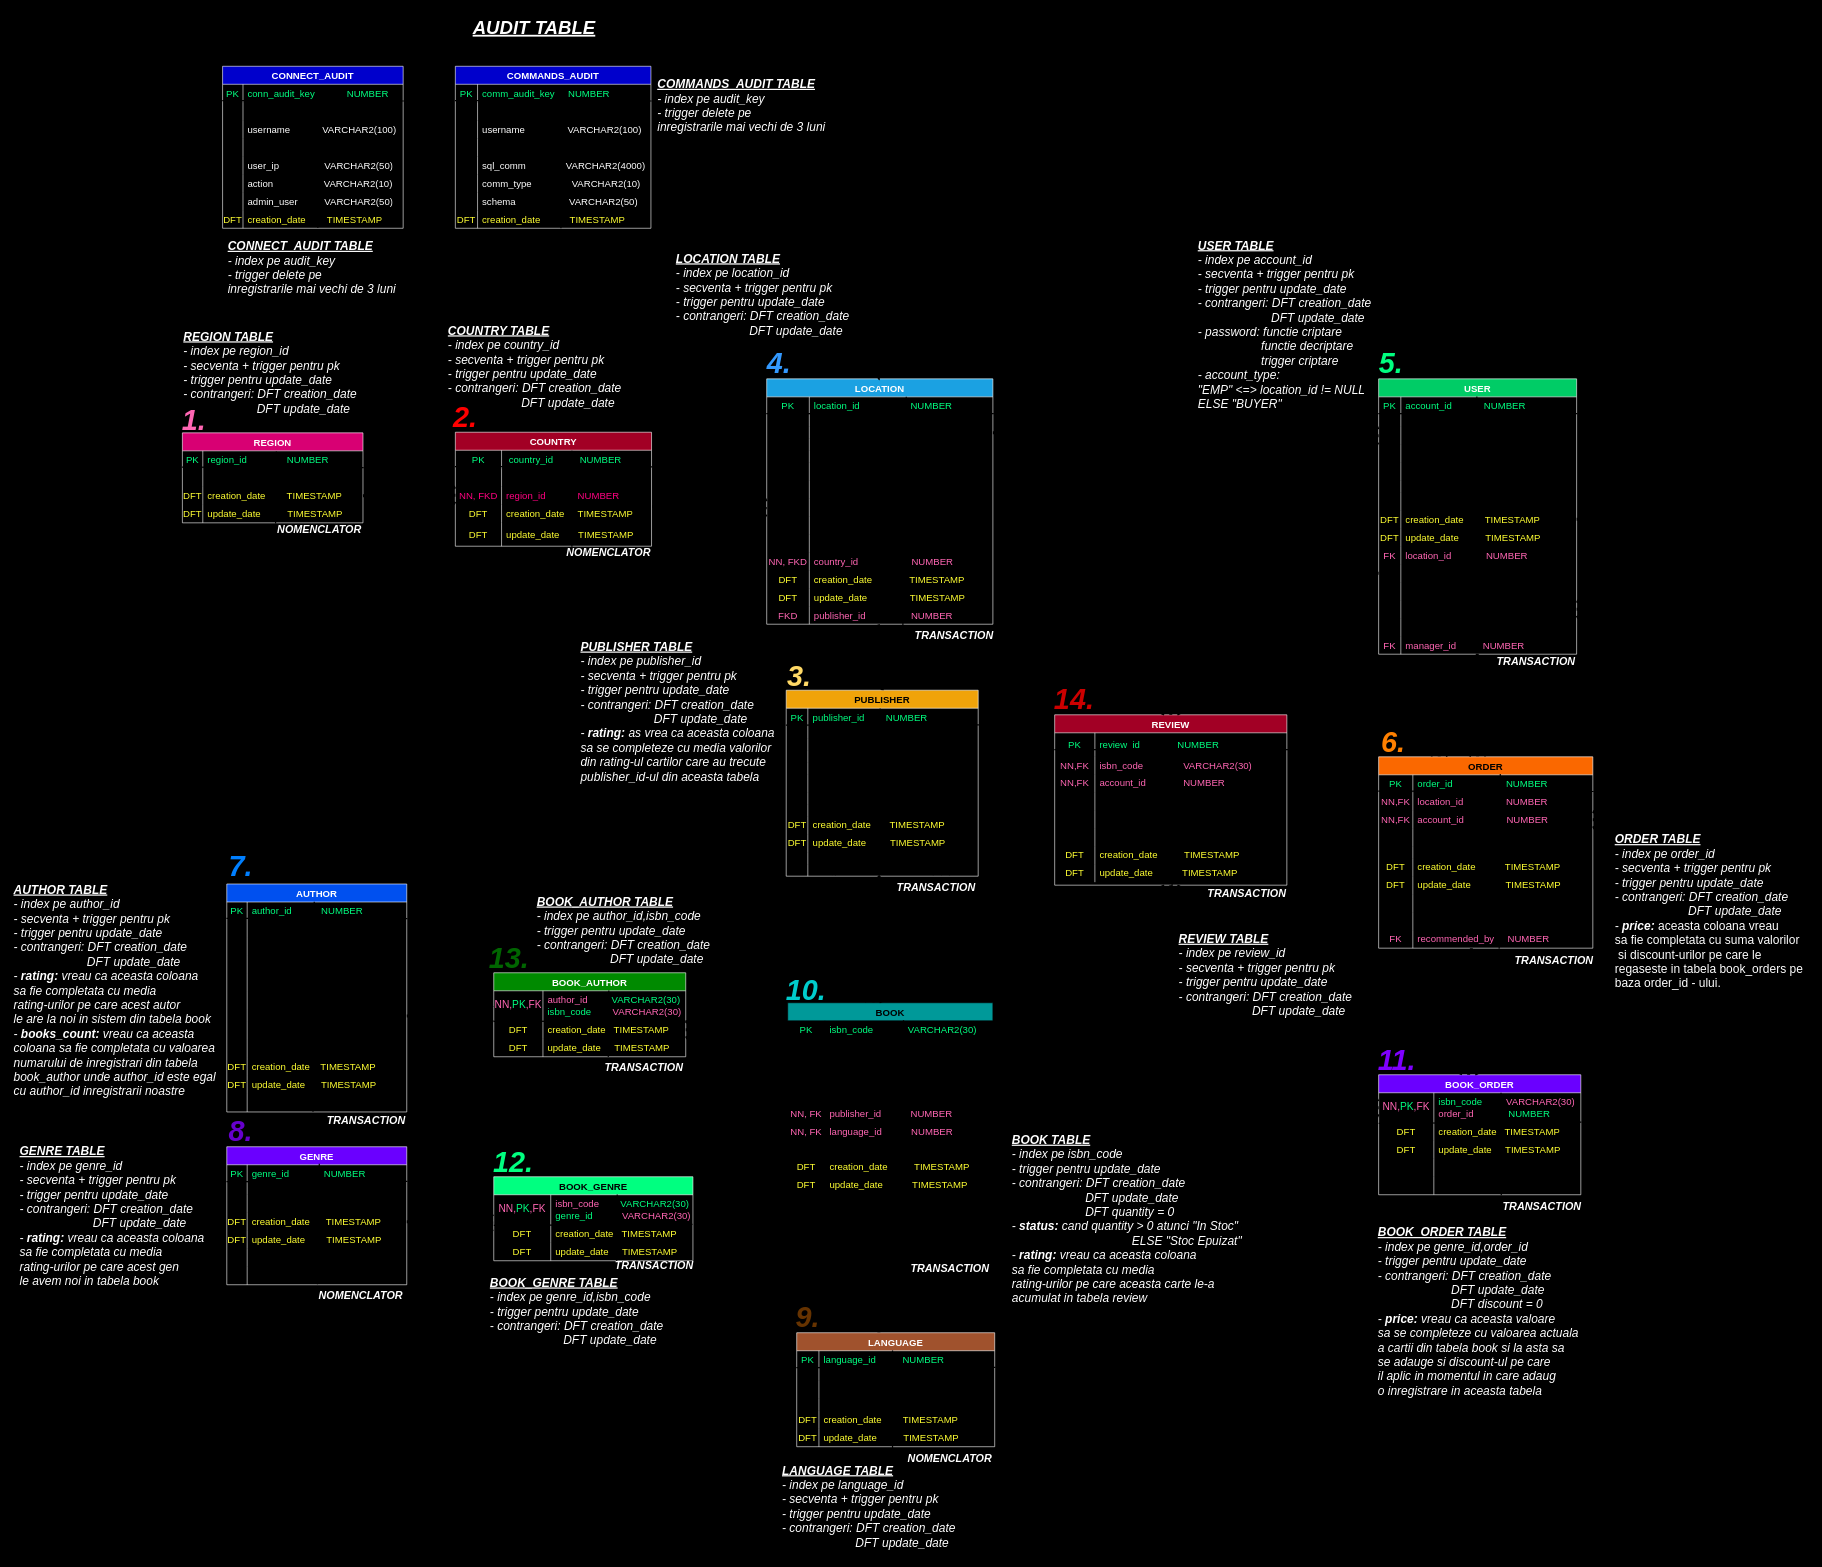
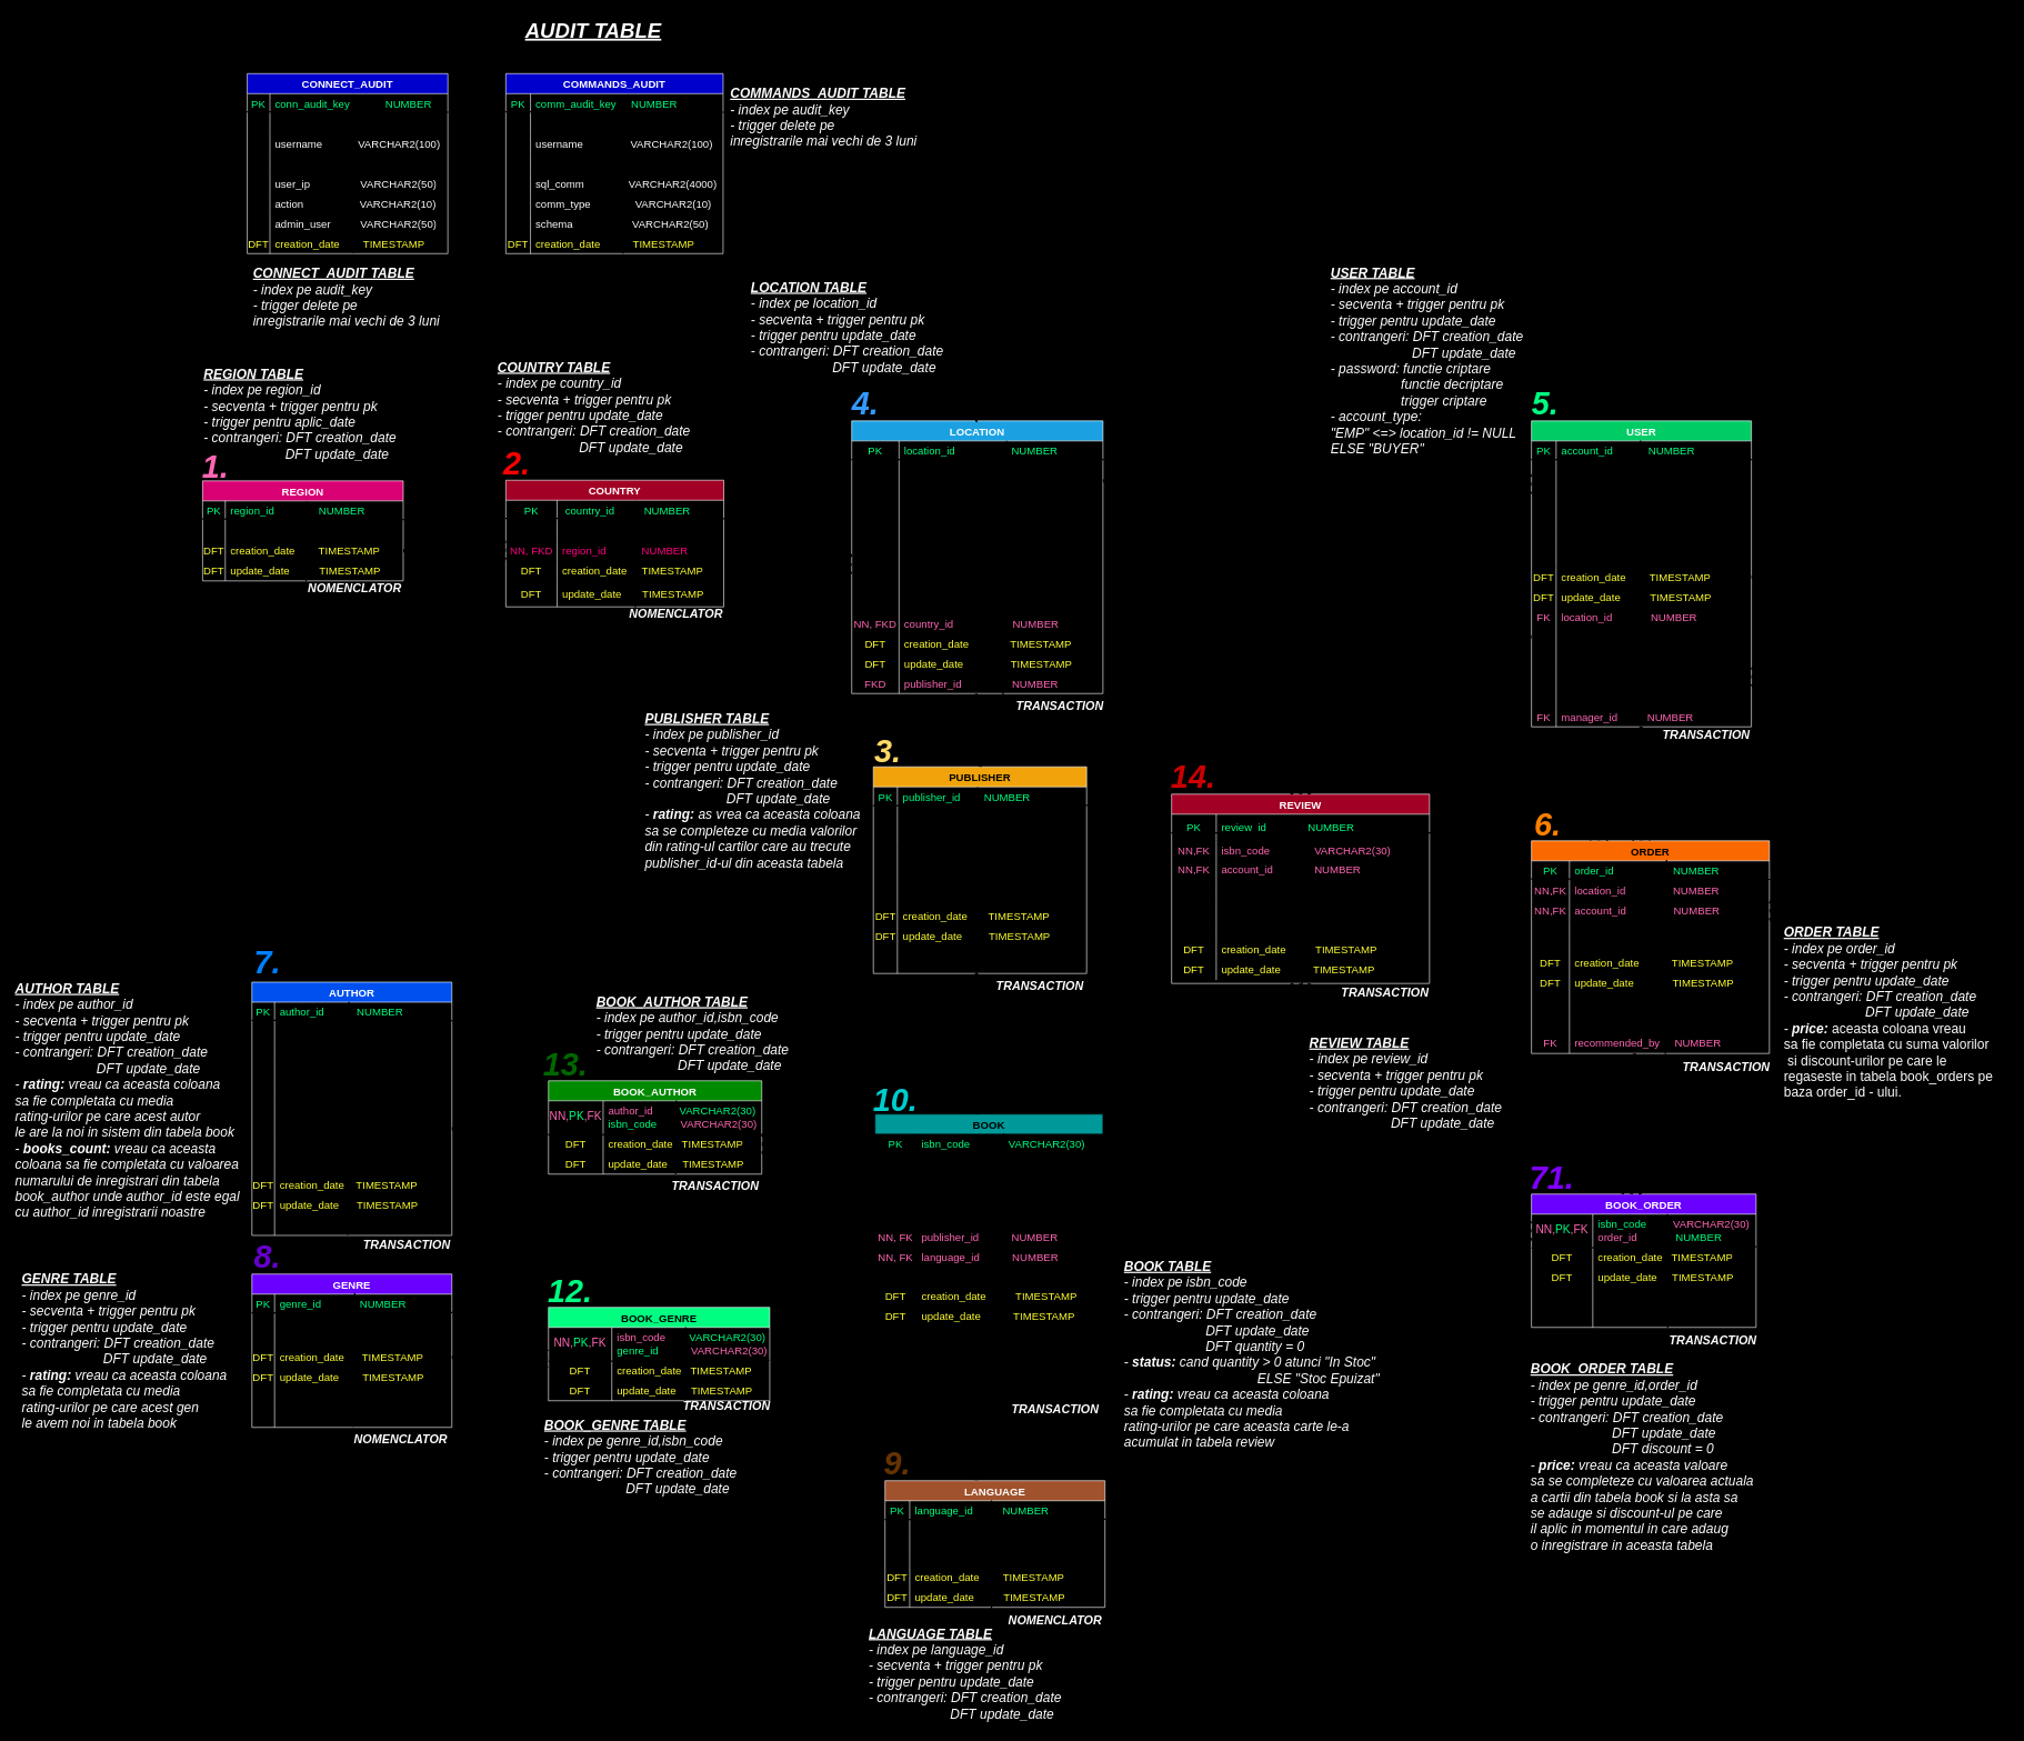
- <mxCell id="438" value="&lt;b style=&quot;font-size: 20px;&quot;&gt;&lt;font color=&quot;#ffffff&quot; style=&quot;font-size: 20px;&quot;&gt;&lt;i style=&quot;&quot;&gt;&lt;u style=&quot;&quot;&gt;REGION TABLE&lt;/u&gt;&amp;nbsp;&lt;/i&gt;&lt;/font&gt;&lt;/b&gt;&lt;div style=&quot;font-size: 20px;&quot;&gt;&lt;font color=&quot;#ffffff&quot; style=&quot;font-size: 20px;&quot;&gt;&lt;i style=&quot;&quot;&gt;- index pe region_id&lt;/i&gt;&lt;/font&gt;&lt;div style=&quot;&quot;&gt;&lt;font color=&quot;#ffffff&quot; style=&quot;font-size: 20px;&quot;&gt;&lt;i style=&quot;&quot;&gt;- secventa + trigger pentru pk&lt;/i&gt;&lt;/font&gt;&lt;/div&gt;&lt;div style=&quot;&quot;&gt;&lt;font color=&quot;#ffffff&quot; style=&quot;font-size: 20px;&quot;&gt;&lt;i style=&quot;&quot;&gt;- trigger pentru update_date&lt;/i&gt;&lt;/font&gt;&lt;/div&gt;&lt;div style=&quot;&quot;&gt;&lt;font color=&quot;#ffffff&quot; style=&quot;font-size: 20px;&quot;&gt;&lt;i style=&quot;&quot;&gt;- contrangeri: D&lt;/i&gt;&lt;/font&gt;&lt;i style=&quot;color: rgb(255, 255, 255); background-color: initial;&quot;&gt;FT creation_date&lt;/i&gt;&lt;/div&gt;&lt;div style=&quot;&quot;&gt;&lt;font color=&quot;#ffffff&quot; style=&quot;font-size: 20px;&quot;&gt;&lt;i style=&quot;&quot;&gt;&amp;nbsp; &amp;nbsp; &amp;nbsp; &amp;nbsp; &amp;nbsp; &amp;nbsp; &amp;nbsp; &amp;nbsp; &amp;nbsp; &amp;nbsp; &amp;nbsp; DFT update_date&lt;/i&gt;&lt;/font&gt;&lt;/div&gt;&lt;/div&gt;" style="text;html=1;align=left;verticalAlign=middle;resizable=0;points=[];autosize=1;strokeColor=none;fillColor=none;" parent="1" vertex="1"><mxGeometry x="303" y="540" width="310" height="160" as="geometry" /></mxCell>
+ <mxCell id="438" value="&lt;b style=&quot;font-size: 20px;&quot;&gt;&lt;font color=&quot;#ffffff&quot; style=&quot;font-size: 20px;&quot;&gt;&lt;i style=&quot;&quot;&gt;&lt;u style=&quot;&quot;&gt;REGION TABLE&lt;/u&gt;&amp;nbsp;&lt;/i&gt;&lt;/font&gt;&lt;/b&gt;&lt;div style=&quot;font-size: 20px;&quot;&gt;&lt;font color=&quot;#ffffff&quot; style=&quot;font-size: 20px;&quot;&gt;&lt;i style=&quot;&quot;&gt;- index pe region_id&lt;/i&gt;&lt;/font&gt;&lt;div style=&quot;&quot;&gt;&lt;font color=&quot;#ffffff&quot; style=&quot;font-size: 20px;&quot;&gt;&lt;i style=&quot;&quot;&gt;- secventa + trigger pentru pk&lt;/i&gt;&lt;/font&gt;&lt;/div&gt;&lt;div style=&quot;&quot;&gt;&lt;font color=&quot;#ffffff&quot; style=&quot;font-size: 20px;&quot;&gt;&lt;i style=&quot;&quot;&gt;- trigger pentru aplic_date&lt;/i&gt;&lt;/font&gt;&lt;/div&gt;&lt;div style=&quot;&quot;&gt;&lt;font color=&quot;#ffffff&quot; style=&quot;font-size: 20px;&quot;&gt;&lt;i style=&quot;&quot;&gt;- contrangeri: D&lt;/i&gt;&lt;/font&gt;&lt;i style=&quot;color: rgb(255, 255, 255); background-color: initial;&quot;&gt;FT creation_date&lt;/i&gt;&lt;/div&gt;&lt;div style=&quot;&quot;&gt;&lt;font color=&quot;#ffffff&quot; style=&quot;font-size: 20px;&quot;&gt;&lt;i style=&quot;&quot;&gt;&amp;nbsp; &amp;nbsp; &amp;nbsp; &amp;nbsp; &amp;nbsp; &amp;nbsp; &amp;nbsp; &amp;nbsp; &amp;nbsp; &amp;nbsp; &amp;nbsp; DFT update_date&lt;/i&gt;&lt;/font&gt;&lt;/div&gt;&lt;/div&gt;" style="text;html=1;align=left;verticalAlign=middle;resizable=0;points=[];autosize=1;strokeColor=none;fillColor=none;" parent="1" vertex="1"><mxGeometry x="303" y="540" width="310" height="160" as="geometry" /></mxCell>
- <mxCell id="455" value="&lt;b style=&quot;font-size: 20px;&quot;&gt;&lt;font color=&quot;#ffffff&quot; style=&quot;font-size: 20px;&quot;&gt;&lt;i style=&quot;&quot;&gt;&lt;u style=&quot;&quot;&gt;ORDER TABLE&lt;/u&gt;&amp;nbsp;&lt;/i&gt;&lt;/font&gt;&lt;/b&gt;&lt;div style=&quot;font-size: 20px;&quot;&gt;&lt;font color=&quot;#ffffff&quot; style=&quot;font-size: 20px;&quot;&gt;&lt;i style=&quot;&quot;&gt;- index pe order_id&lt;/i&gt;&lt;/font&gt;&lt;div style=&quot;&quot;&gt;&lt;font color=&quot;#ffffff&quot; style=&quot;font-size: 20px;&quot;&gt;&lt;i style=&quot;&quot;&gt;- secventa + trigger pentru pk&lt;/i&gt;&lt;/font&gt;&lt;/div&gt;&lt;div style=&quot;&quot;&gt;&lt;font color=&quot;#ffffff&quot; style=&quot;font-size: 20px;&quot;&gt;&lt;i style=&quot;&quot;&gt;- trigger pentru update_date&lt;/i&gt;&lt;/font&gt;&lt;/div&gt;&lt;div style=&quot;&quot;&gt;&lt;font color=&quot;#ffffff&quot; style=&quot;font-size: 20px;&quot;&gt;&lt;i style=&quot;&quot;&gt;- contrangeri:&amp;nbsp;&lt;/i&gt;&lt;/font&gt;&lt;i style=&quot;color: rgb(255, 255, 255); background-color: initial;&quot;&gt;DFT creation_date&lt;/i&gt;&lt;/div&gt;&lt;div style=&quot;&quot;&gt;&lt;font color=&quot;#ffffff&quot; style=&quot;font-size: 20px;&quot;&gt;&lt;i style=&quot;&quot;&gt;&amp;nbsp; &amp;nbsp; &amp;nbsp; &amp;nbsp; &amp;nbsp; &amp;nbsp; &amp;nbsp; &amp;nbsp; &amp;nbsp; &amp;nbsp; &amp;nbsp; DFT update_date&lt;/i&gt;&lt;/font&gt;&lt;/div&gt;&lt;div style=&quot;&quot;&gt;&lt;font color=&quot;#ffffff&quot; style=&quot;font-size: 20px;&quot;&gt;&lt;i&gt;- &lt;/i&gt;&lt;b style=&quot;font-style: italic;&quot;&gt;price: &lt;/b&gt;aceasta coloana vreau&lt;br&gt;&lt;/font&gt;&lt;/div&gt;&lt;div style=&quot;&quot;&gt;&lt;font color=&quot;#ffffff&quot; style=&quot;font-size: 20px;&quot;&gt;sa fie completata cu suma valorilor&lt;/font&gt;&lt;/div&gt;&lt;div style=&quot;&quot;&gt;&lt;font color=&quot;#ffffff&quot;&gt;&amp;nbsp;si discount-urilor pe care le&amp;nbsp;&lt;/font&gt;&lt;/div&gt;&lt;div style=&quot;&quot;&gt;&lt;font color=&quot;#ffffff&quot;&gt;regaseste in tabela book_orders pe&amp;nbsp;&lt;/font&gt;&lt;/div&gt;&lt;div style=&quot;&quot;&gt;&lt;font color=&quot;#ffffff&quot;&gt;baza order_id - ului.&lt;/font&gt;&lt;/div&gt;&lt;div style=&quot;&quot;&gt;&lt;font color=&quot;#ffffff&quot; style=&quot;font-size: 20px;&quot;&gt;&lt;br&gt;&lt;/font&gt;&lt;/div&gt;&lt;/div&gt;" style="text;html=1;align=left;verticalAlign=middle;resizable=0;points=[];autosize=1;strokeColor=none;fillColor=none;" parent="1" vertex="1"><mxGeometry x="2689" y="1380" width="340" height="300" as="geometry" /></mxCell>
+ <mxCell id="455" value="&lt;b style=&quot;font-size: 20px;&quot;&gt;&lt;font color=&quot;#ffffff&quot; style=&quot;font-size: 20px;&quot;&gt;&lt;i style=&quot;&quot;&gt;&lt;u style=&quot;&quot;&gt;ORDER TABLE&lt;/u&gt;&amp;nbsp;&lt;/i&gt;&lt;/font&gt;&lt;/b&gt;&lt;div style=&quot;font-size: 20px;&quot;&gt;&lt;font color=&quot;#ffffff&quot; style=&quot;font-size: 20px;&quot;&gt;&lt;i style=&quot;&quot;&gt;- index pe order_id&lt;/i&gt;&lt;/font&gt;&lt;div style=&quot;&quot;&gt;&lt;font color=&quot;#ffffff&quot; style=&quot;font-size: 20px;&quot;&gt;&lt;i style=&quot;&quot;&gt;- secventa + trigger pentru pk&lt;/i&gt;&lt;/font&gt;&lt;/div&gt;&lt;div style=&quot;&quot;&gt;&lt;font color=&quot;#ffffff&quot; style=&quot;font-size: 20px;&quot;&gt;&lt;i style=&quot;&quot;&gt;- trigger pentru update_date&lt;/i&gt;&lt;/font&gt;&lt;/div&gt;&lt;div style=&quot;&quot;&gt;&lt;font color=&quot;#ffffff&quot; style=&quot;font-size: 20px;&quot;&gt;&lt;i style=&quot;&quot;&gt;- contrangeri:&amp;nbsp;&lt;/i&gt;&lt;/font&gt;&lt;i style=&quot;color: rgb(255, 255, 255); background-color: initial;&quot;&gt;DFT creation_date&lt;/i&gt;&lt;/div&gt;&lt;div style=&quot;&quot;&gt;&lt;font color=&quot;#ffffff&quot; style=&quot;font-size: 20px;&quot;&gt;&lt;i style=&quot;&quot;&gt;&amp;nbsp; &amp;nbsp; &amp;nbsp; &amp;nbsp; &amp;nbsp; &amp;nbsp; &amp;nbsp; &amp;nbsp; &amp;nbsp; &amp;nbsp; &amp;nbsp; DFT update_date&lt;/i&gt;&lt;/font&gt;&lt;/div&gt;&lt;div style=&quot;&quot;&gt;&lt;font color=&quot;#ffffff&quot; style=&quot;font-size: 20px;&quot;&gt;&lt;i&gt;- &lt;/i&gt;&lt;b style=&quot;font-style: italic;&quot;&gt;price: &lt;/b&gt;aceasta coloana vreau&lt;br&gt;&lt;/font&gt;&lt;/div&gt;&lt;div style=&quot;&quot;&gt;&lt;font color=&quot;#ffffff&quot; style=&quot;font-size: 20px;&quot;&gt;sa fie completata cu suma valorilor&lt;/font&gt;&lt;/div&gt;&lt;div style=&quot;&quot;&gt;&lt;font color=&quot;#ffffff&quot;&gt;&amp;nbsp;si discount-urilor pe care le&amp;nbsp;&lt;/font&gt;&lt;/div&gt;&lt;div style=&quot;&quot;&gt;&lt;font color=&quot;#ffffff&quot;&gt;regaseste in tabela book_orders pe&amp;nbsp;&lt;/font&gt;&lt;/div&gt;&lt;div style=&quot;&quot;&gt;&lt;font color=&quot;#ffffff&quot;&gt;baza order_id - ului.&lt;/font&gt;&lt;/div&gt;&lt;div style=&quot;&quot;&gt;&lt;font color=&quot;#ffffff&quot; style=&quot;font-size: 20px;&quot;&gt;&lt;br&gt;&lt;/font&gt;&lt;/div&gt;&lt;/div&gt;" style="text;html=1;align=left;verticalAlign=middle;resizable=0;points=[];autosize=1;strokeColor=none;fillColor=none;" parent="1" vertex="1"><mxGeometry x="2674" y="1380" width="340" height="300" as="geometry" /></mxCell>
- <mxCell id="398" value="&lt;b&gt;&lt;font color=&quot;#7f00ff&quot; size=&quot;1&quot; style=&quot;&quot;&gt;&lt;i style=&quot;font-size: 48px;&quot;&gt;11.&lt;/i&gt;&lt;/font&gt;&lt;/b&gt;" style="text;html=1;align=center;verticalAlign=middle;resizable=0;points=[];autosize=1;strokeColor=none;fillColor=none;" parent="1" vertex="1"><mxGeometry x="2282" y="1731" width="90" height="70" as="geometry" /></mxCell>
+ <mxCell id="398" value="&lt;b&gt;&lt;font color=&quot;#7f00ff&quot; size=&quot;1&quot; style=&quot;&quot;&gt;&lt;i style=&quot;font-size: 48px;&quot;&gt;71.&lt;/i&gt;&lt;/font&gt;&lt;/b&gt;" style="text;html=1;align=center;verticalAlign=middle;resizable=0;points=[];autosize=1;strokeColor=none;fillColor=none;" parent="1" vertex="1"><mxGeometry x="2282" y="1731" width="90" height="70" as="geometry" /></mxCell>
